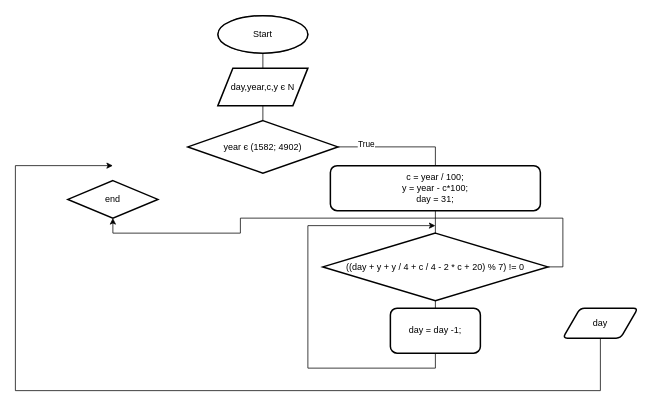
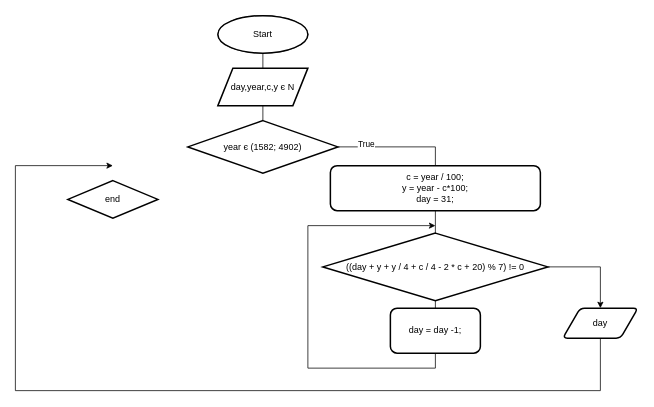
- <mxCell id="9" style="edgeStyle=orthogonalEdgeStyle;rounded=0;orthogonalLoop=1;jettySize=auto;html=1;exitX=1;exitY=0.5;exitDx=0;exitDy=0;endArrow=classic;endFill=1;" parent="1" source="10" target="19" edge="1"><mxGeometry relative="1" as="geometry" /></mxCell>
+ <mxCell id="9" style="edgeStyle=orthogonalEdgeStyle;rounded=0;orthogonalLoop=1;jettySize=auto;html=1;exitX=1;exitY=0.5;exitDx=0;exitDy=0;entryX=0.5;entryY=0;entryDx=0;entryDy=0;endArrow=classic;endFill=1;" parent="1" source="10" target="14" edge="1"><mxGeometry relative="1" as="geometry" /></mxCell>
